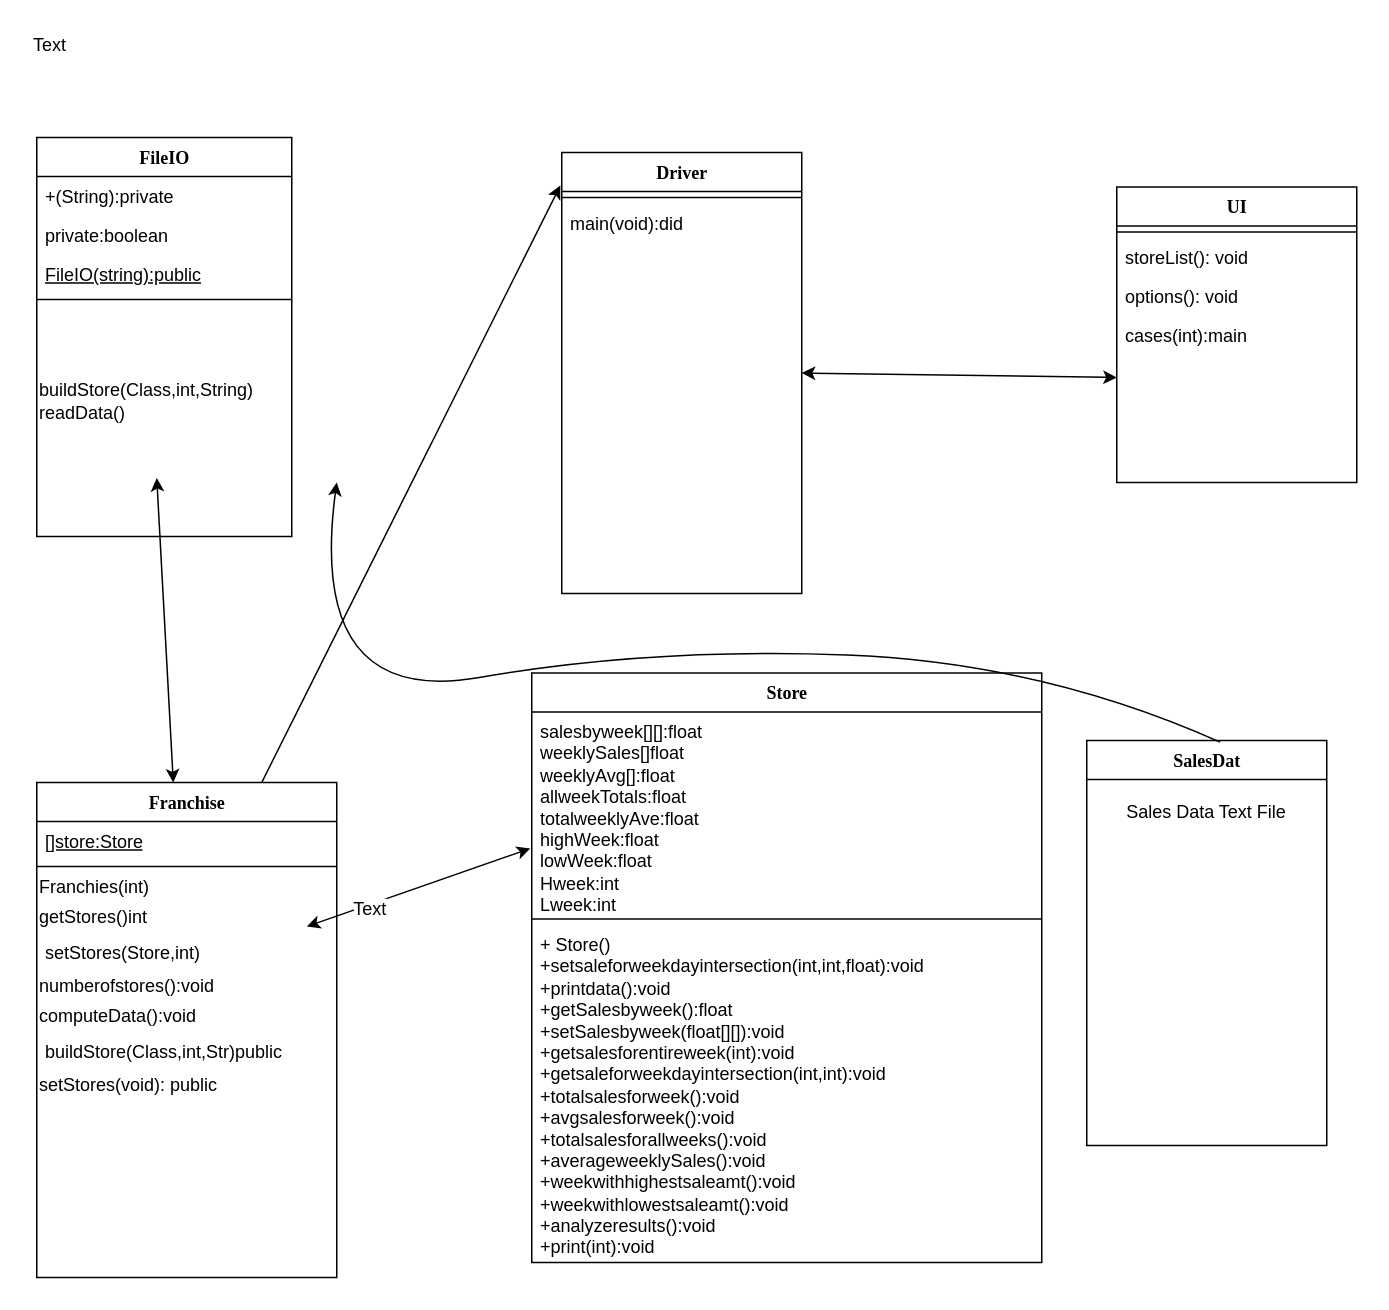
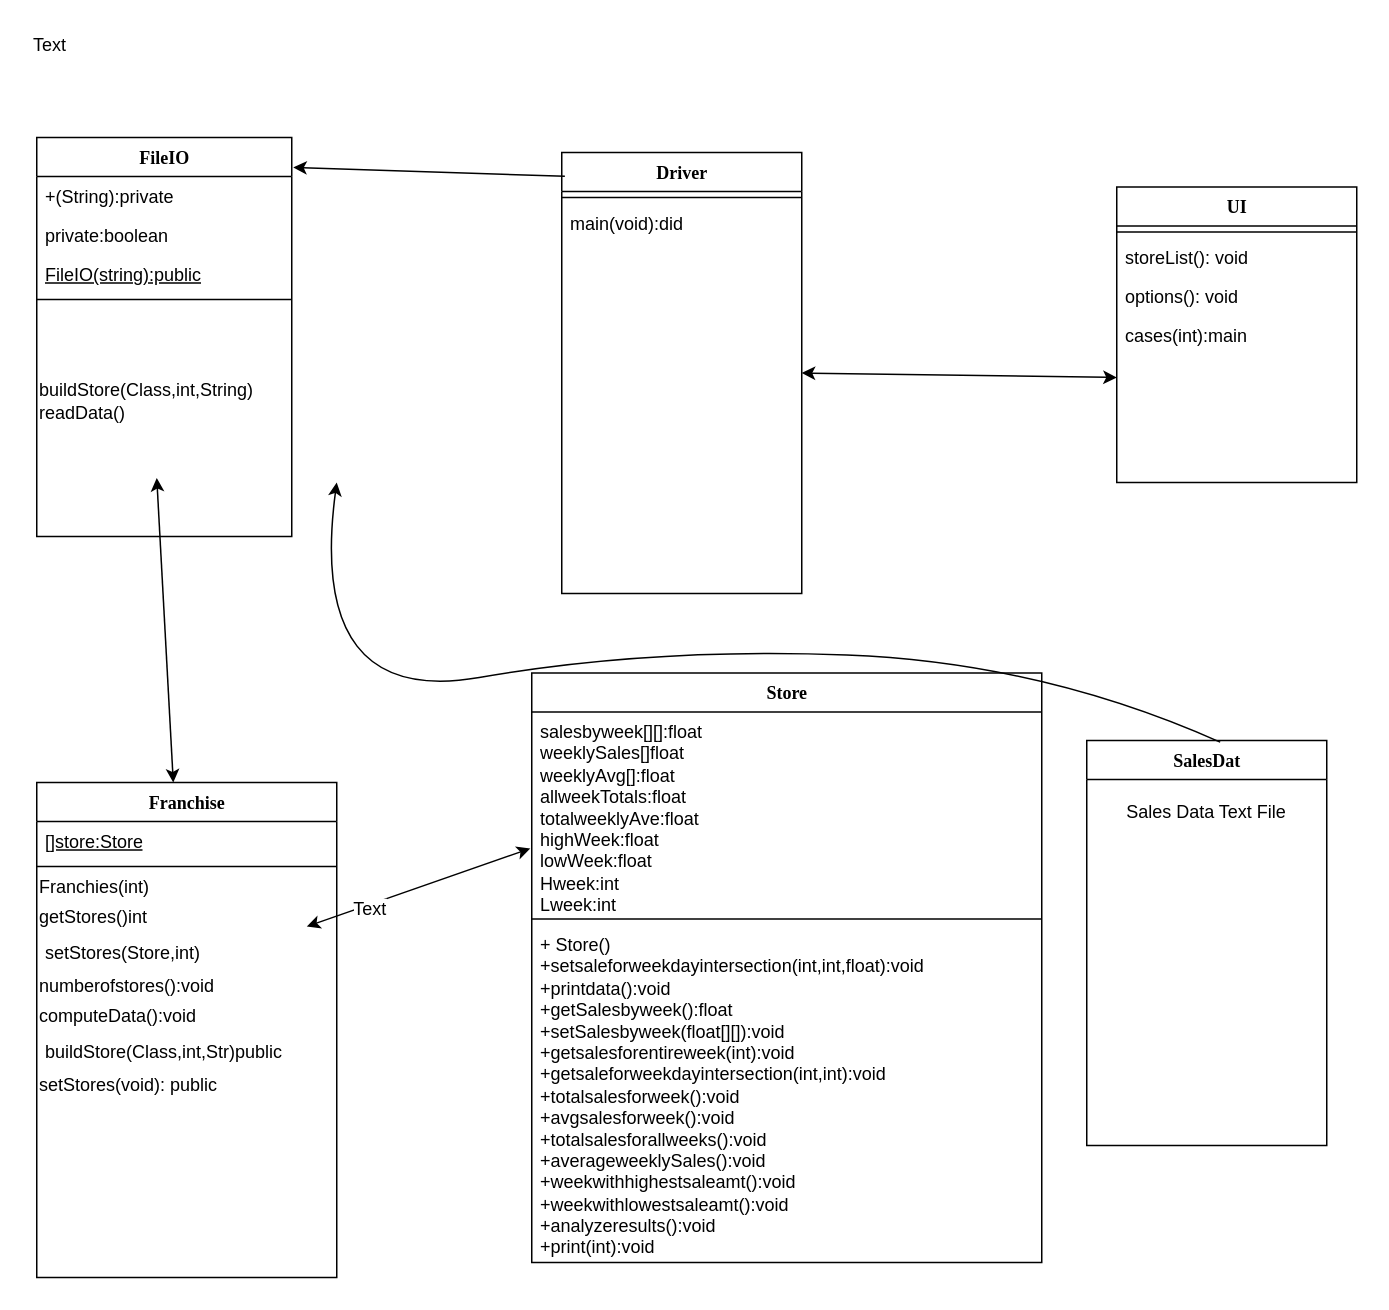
+ <mxCell id="34" value="" style="endArrow=classic;html=1;entryX=1.006;entryY=0.075;entryDx=0;entryDy=0;entryPerimeter=0;exitX=0.013;exitY=0.054;exitDx=0;exitDy=0;exitPerimeter=0;" parent="1" source="9" target="2" edge="1"><mxGeometry width="50" height="50" relative="1" as="geometry"><mxPoint x="423.04" y="198" as="sourcePoint" /><mxPoint x="364" y="171" as="targetPoint" /></mxGeometry></mxCell>
- <mxCell id="38" value="" style="endArrow=classic;html=1;entryX=-0.006;entryY=0.075;entryDx=0;entryDy=0;entryPerimeter=0;" parent="1" source="17" target="9" edge="1"><mxGeometry width="50" height="50" relative="1" as="geometry"><mxPoint x="144" y="541" as="sourcePoint" /><mxPoint x="364" y="148" as="targetPoint" /><Array as="points"><mxPoint x="174" y="521" /></Array></mxGeometry></mxCell>
